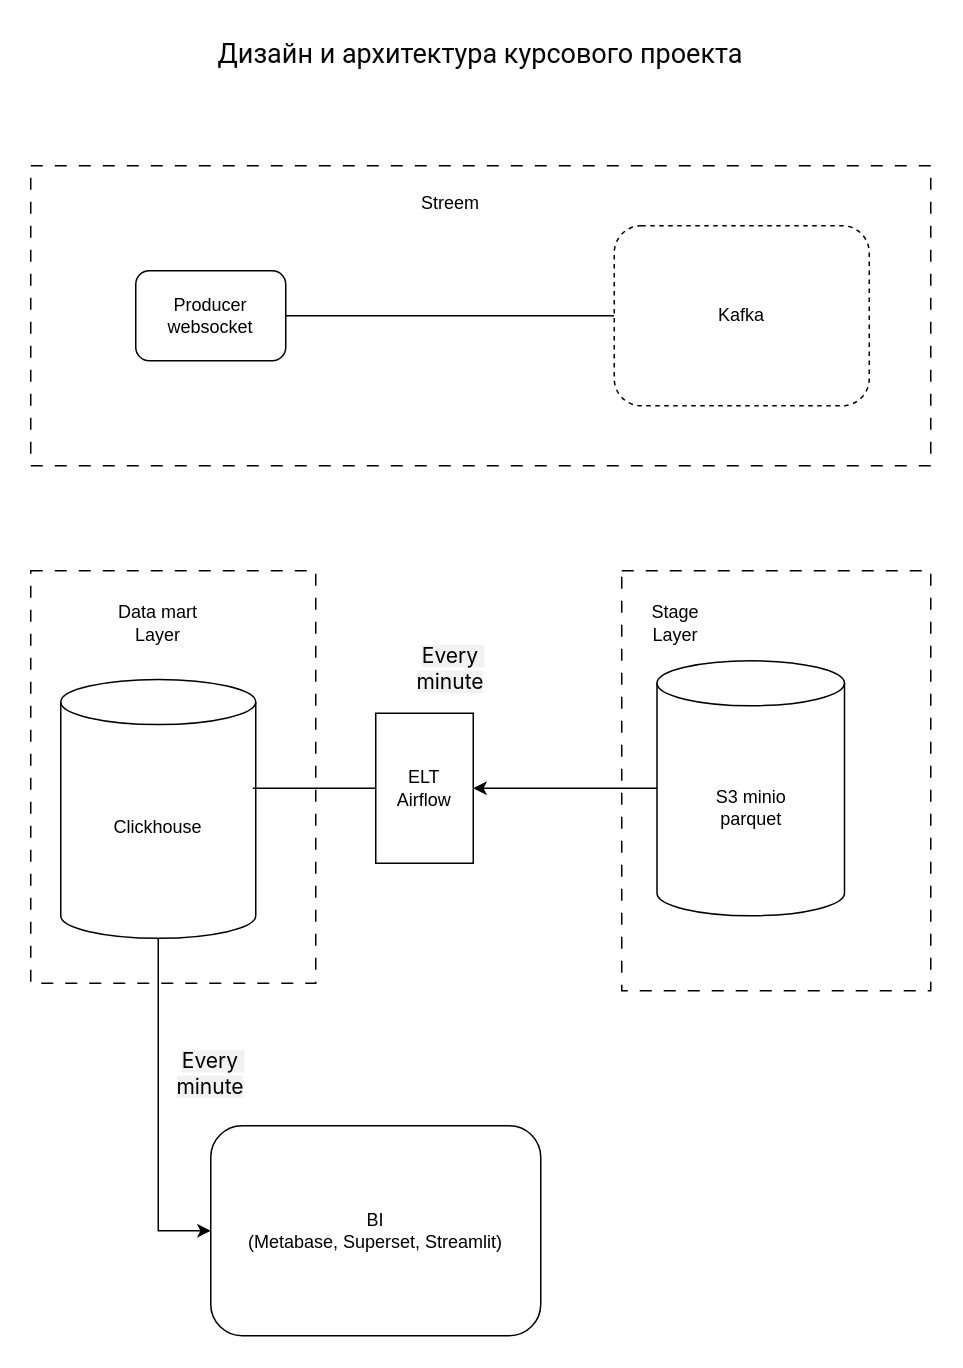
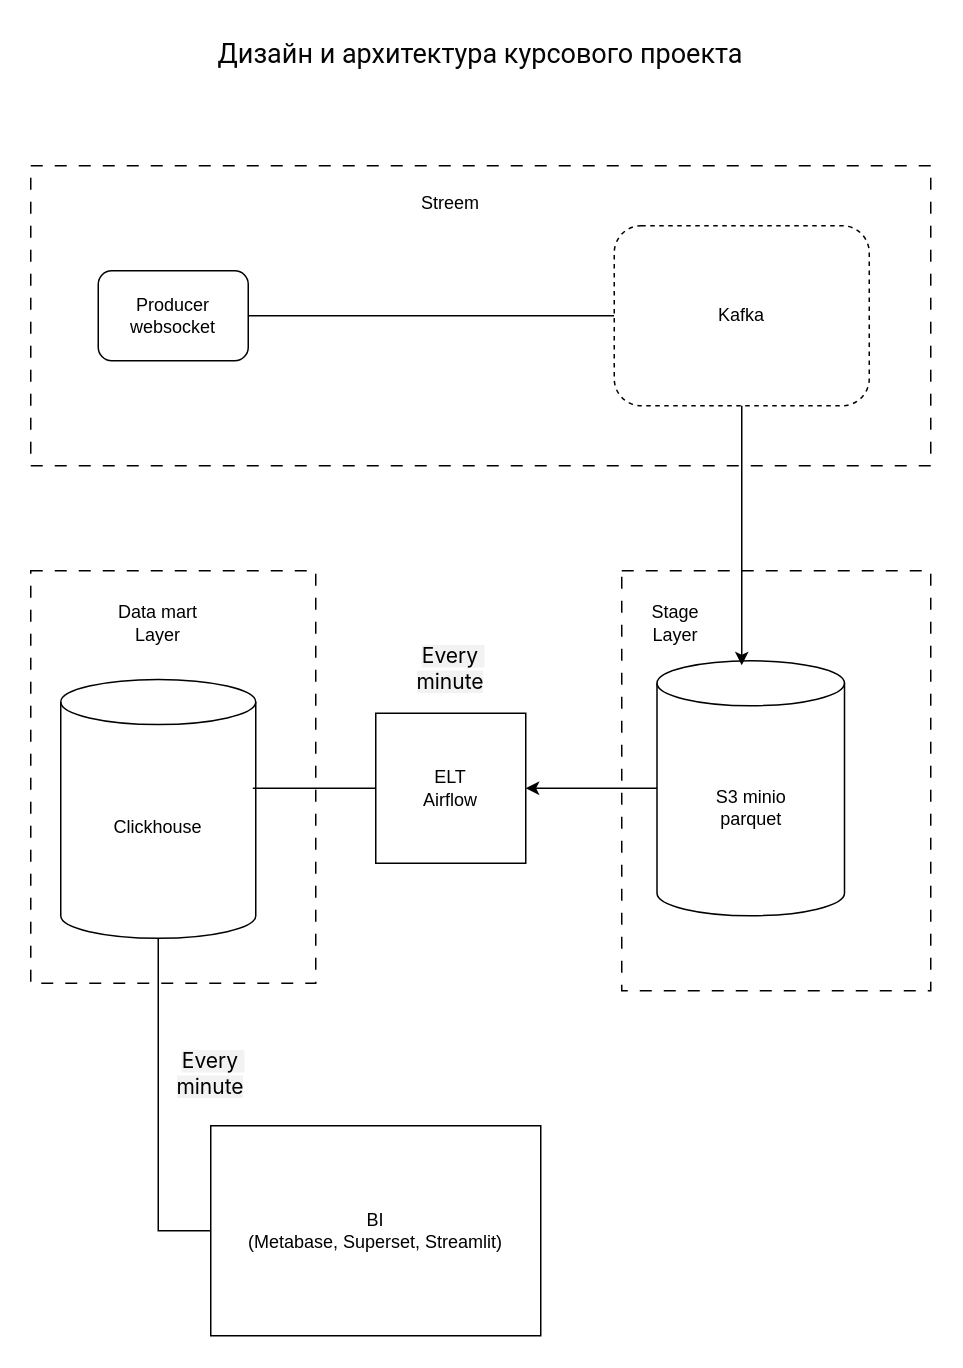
- <mxCell id="8" value="Producer&lt;div&gt;websocket&lt;/div&gt;" style="rounded=1;whiteSpace=wrap;html=1;" vertex="1" parent="1"><mxGeometry x="90" y="180" width="100" height="60" as="geometry" /></mxCell>
+ <mxCell id="8" value="Producer&lt;div&gt;websocket&lt;/div&gt;" style="rounded=1;whiteSpace=wrap;html=1;" vertex="1" parent="1"><mxGeometry x="65" y="180" width="100" height="60" as="geometry" /></mxCell>
+ <mxCell id="20" style="edgeStyle=orthogonalEdgeStyle;rounded=0;orthogonalLoop=1;jettySize=auto;html=1;entryX=0.452;entryY=0.018;entryDx=0;entryDy=0;entryPerimeter=0;" edge="1" parent="1" source="15" target="6"><mxGeometry relative="1" as="geometry" /></mxCell>
- <mxCell id="9" value="ELT&lt;div&gt;Airflow&lt;/div&gt;" style="whiteSpace=wrap;html=1;aspect=fixed;" vertex="1" parent="1"><mxGeometry x="250" y="475" width="65" height="100" as="geometry" /></mxCell>
+ <mxCell id="9" value="ELT&lt;div&gt;Airflow&lt;/div&gt;" style="whiteSpace=wrap;html=1;aspect=fixed;" vertex="1" parent="1"><mxGeometry x="250" y="475" width="100" height="100" as="geometry" /></mxCell>
- <mxCell id="10" style="edgeStyle=orthogonalEdgeStyle;rounded=0;orthogonalLoop=1;jettySize=auto;html=1;entryX=0;entryY=0.5;entryDx=0;entryDy=0;" edge="1" parent="1" source="11" target="21"><mxGeometry relative="1" as="geometry" /></mxCell>
+ <mxCell id="10" style="edgeStyle=orthogonalEdgeStyle;rounded=0;orthogonalLoop=1;jettySize=auto;html=1;entryX=0;entryY=0.5;entryDx=0;entryDy=0;endArrow=none;" edge="1" parent="1" source="11" target="21"><mxGeometry relative="1" as="geometry" /></mxCell>
- <mxCell id="21" value="BI&lt;div&gt;(Metabase,&amp;nbsp;&lt;span style=&quot;background-color: transparent; color: light-dark(rgb(0, 0, 0), rgb(255, 255, 255));&quot;&gt;Superset,&amp;nbsp;&lt;/span&gt;&lt;span style=&quot;background-color: transparent; color: light-dark(rgb(0, 0, 0), rgb(255, 255, 255));&quot;&gt;Streamlit)&lt;/span&gt;&lt;/div&gt;" style="rounded=1;whiteSpace=wrap;html=1;" vertex="1" parent="1"><mxGeometry x="140" y="750" width="220" height="140" as="geometry" /></mxCell>
+ <mxCell id="21" value="BI&lt;div&gt;(Metabase,&amp;nbsp;&lt;span style=&quot;background-color: transparent; color: light-dark(rgb(0, 0, 0), rgb(255, 255, 255));&quot;&gt;Superset,&amp;nbsp;&lt;/span&gt;&lt;span style=&quot;background-color: transparent; color: light-dark(rgb(0, 0, 0), rgb(255, 255, 255));&quot;&gt;Streamlit)&lt;/span&gt;&lt;/div&gt;" style="whiteSpace=wrap;html=1;rounded=0;" vertex="1" parent="1"><mxGeometry x="140" y="750" width="220" height="140" as="geometry" /></mxCell>
